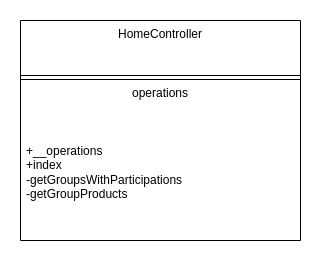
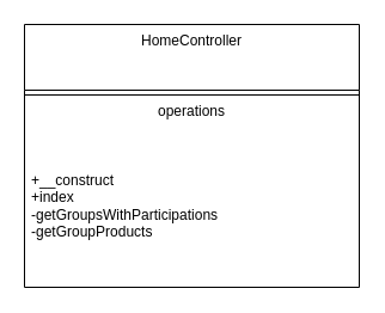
- <mxCell id="5" value="+__operations&lt;br&gt;+index&lt;br&gt;-getGroupsWithParticipations&lt;br&gt;-getGroupProducts" style="text;html=1;strokeColor=none;fillColor=none;align=left;verticalAlign=middle;spacingLeft=4;spacingRight=4;overflow=hidden;rotatable=0;points=[[0,0.5],[1,0.5]];portConstraint=eastwest;whiteSpace=wrap;" vertex="1" parent="2"><mxGeometry y="83" width="280" height="137" as="geometry" /></mxCell>
+ <mxCell id="5" value="+__construct&lt;br&gt;+index&lt;br&gt;-getGroupsWithParticipations&lt;br&gt;-getGroupProducts" style="text;html=1;strokeColor=none;fillColor=none;align=left;verticalAlign=middle;spacingLeft=4;spacingRight=4;overflow=hidden;rotatable=0;points=[[0,0.5],[1,0.5]];portConstraint=eastwest;whiteSpace=wrap;" vertex="1" parent="2"><mxGeometry y="83" width="280" height="137" as="geometry" /></mxCell>
